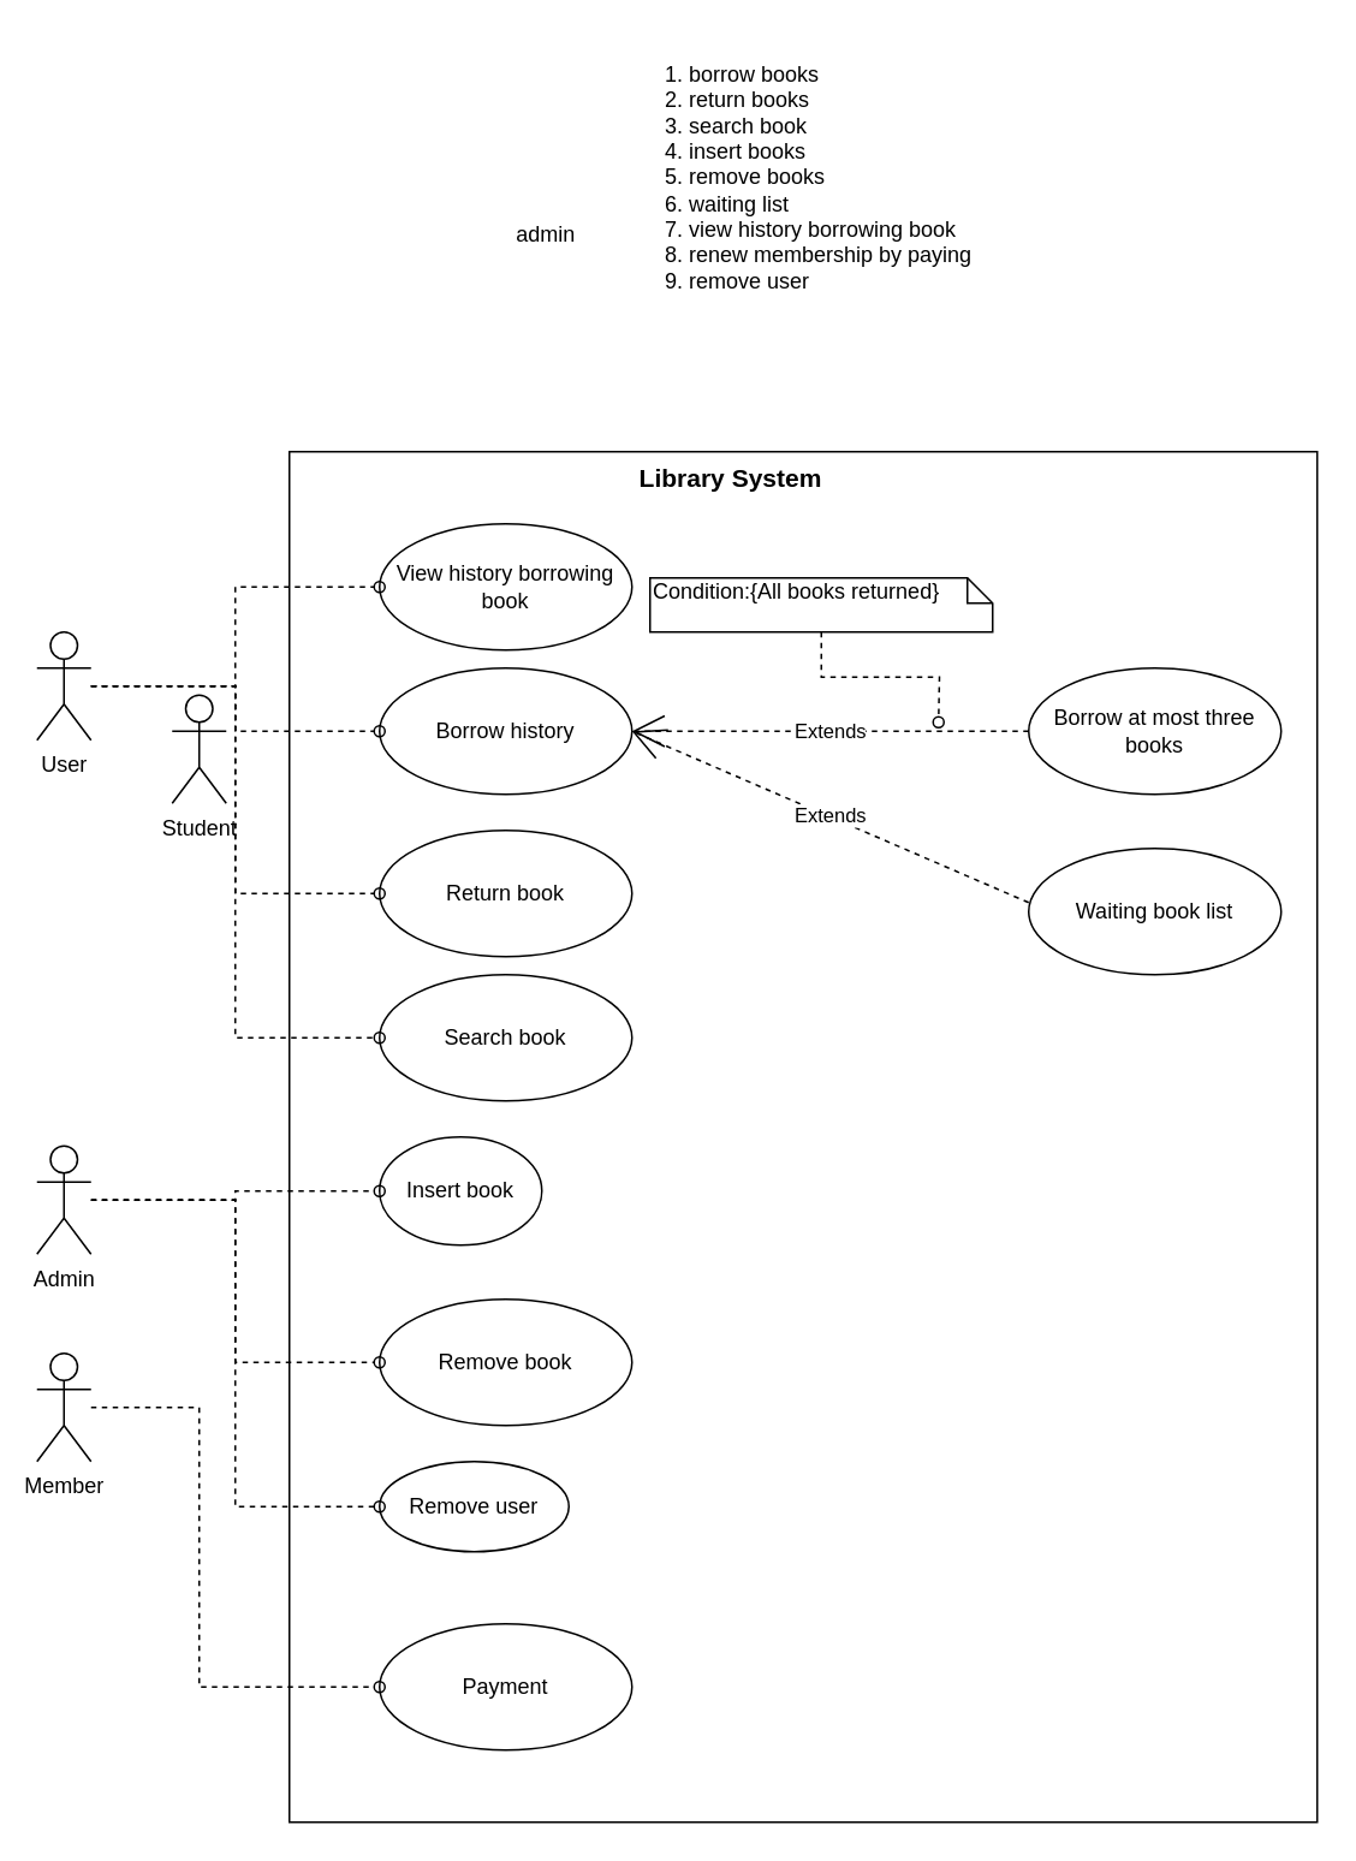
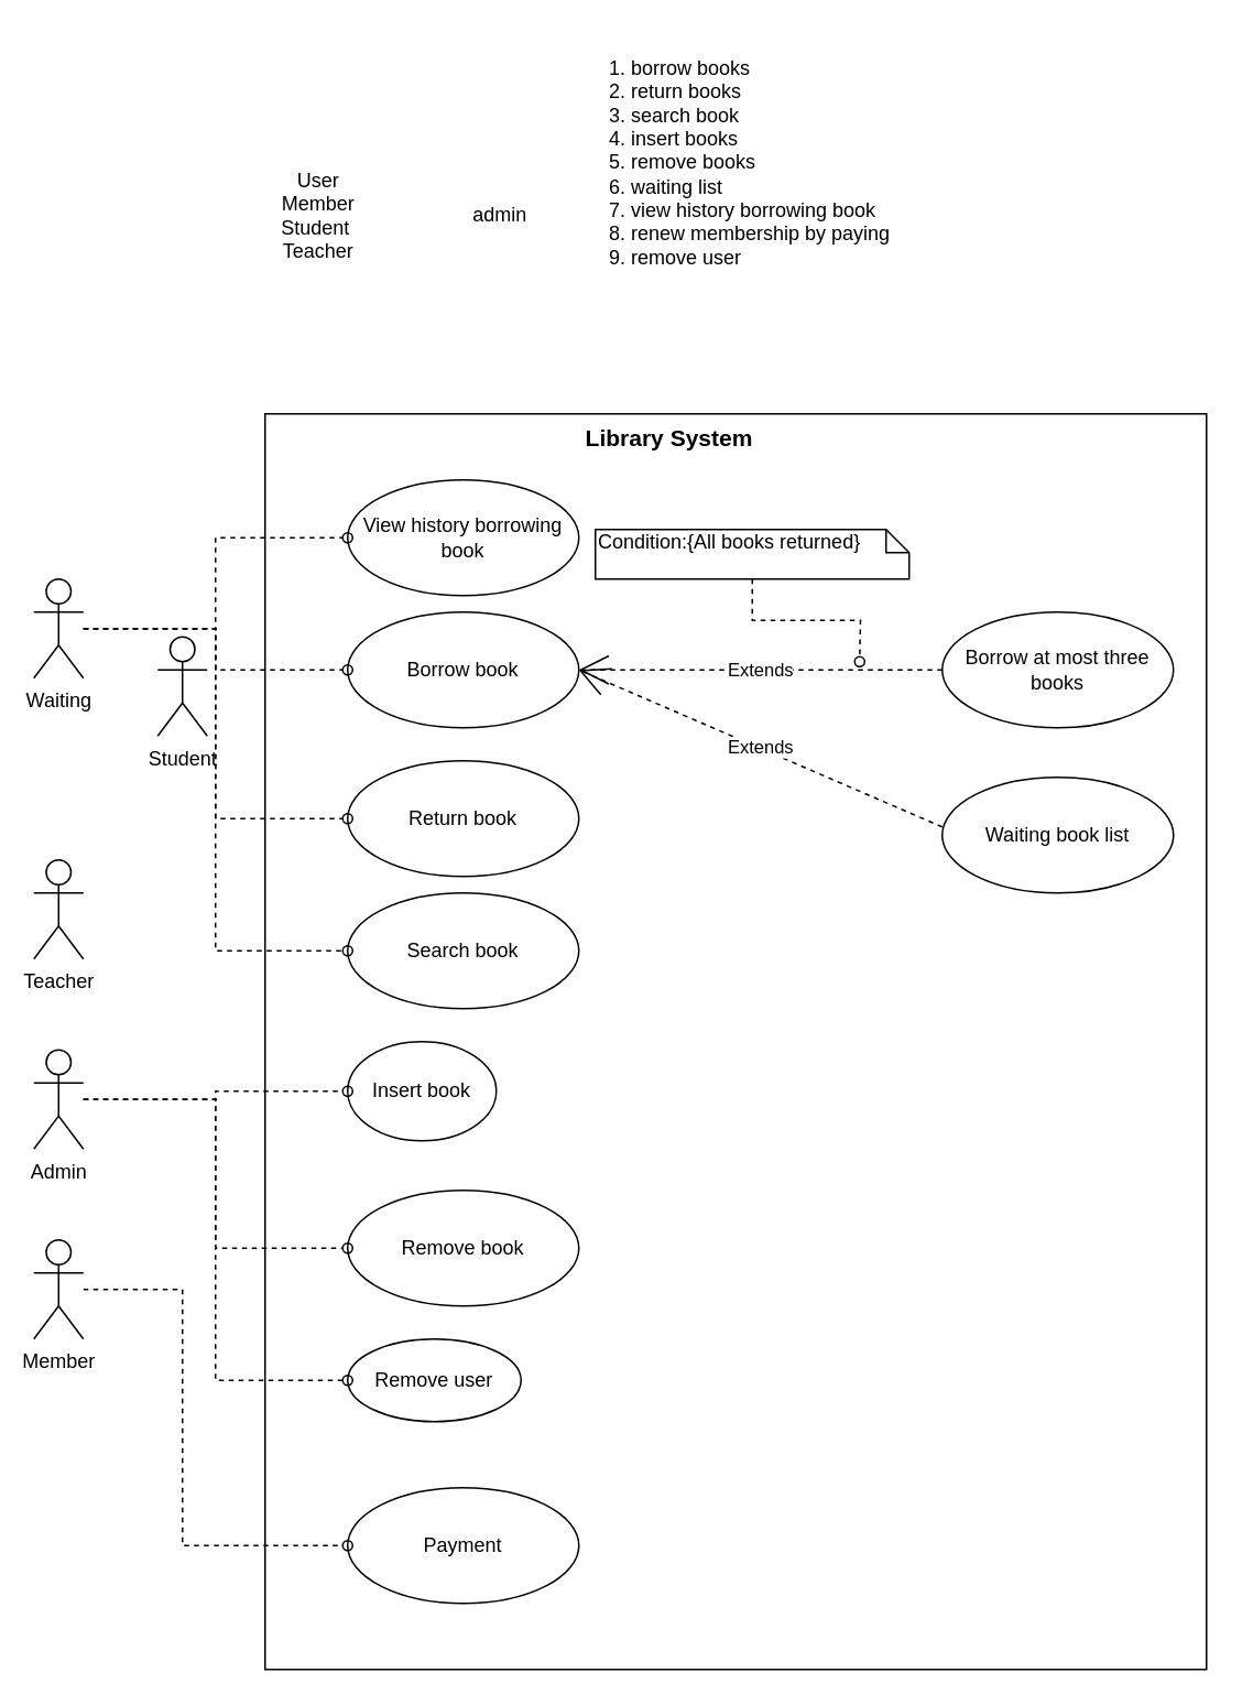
+ <mxCell id="4" value="User&lt;br&gt;Member&lt;br&gt;Student&amp;nbsp;&lt;br&gt;Teacher" style="text;html=1;strokeColor=none;fillColor=none;align=center;verticalAlign=middle;whiteSpace=wrap;rounded=0;" vertex="1" parent="1"><mxGeometry x="150" y="85" width="85" height="90" as="geometry" /></mxCell>
- <mxCell id="3" value="Borrow history" style="ellipse;whiteSpace=wrap;html=1;" vertex="1" parent="1"><mxGeometry x="210" y="370" width="140" height="70" as="geometry" /></mxCell>
+ <mxCell id="3" value="Borrow book" style="ellipse;whiteSpace=wrap;html=1;" vertex="1" parent="1"><mxGeometry x="210" y="370" width="140" height="70" as="geometry" /></mxCell>
- <mxCell id="31" value="User" style="shape=umlActor;verticalLabelPosition=bottom;verticalAlign=top;html=1;" vertex="1" parent="1"><mxGeometry x="20" y="350" width="30" height="60" as="geometry" /></mxCell>
+ <mxCell id="31" value="Waiting" style="shape=umlActor;verticalLabelPosition=bottom;verticalAlign=top;html=1;" vertex="1" parent="1"><mxGeometry x="20" y="350" width="30" height="60" as="geometry" /></mxCell>
+ <mxCell id="25" value="Teacher" style="shape=umlActor;verticalLabelPosition=bottom;verticalAlign=top;html=1;" vertex="1" parent="1"><mxGeometry x="20" y="520" width="30" height="60" as="geometry" /></mxCell>
